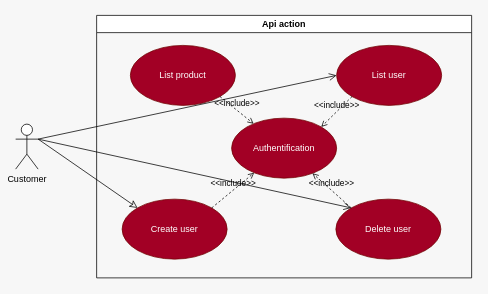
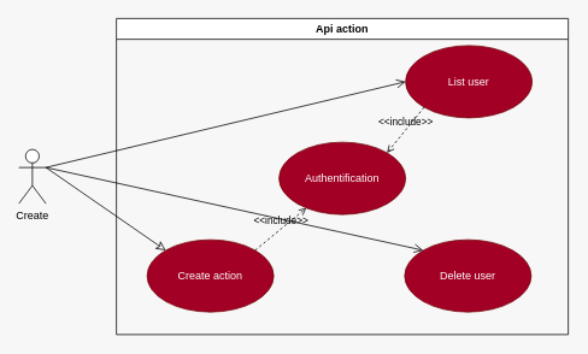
- <mxCell id="11" value="List product" style="ellipse;whiteSpace=wrap;html=1;fillColor=#a20025;fontColor=#ffffff;strokeColor=#6F0000;" parent="3" vertex="1"><mxGeometry x="45" y="40" width="140" height="80" as="geometry" /></mxCell>
- <mxCell id="9" value="List user" style="ellipse;whiteSpace=wrap;html=1;fillColor=#a20025;fontColor=#ffffff;strokeColor=#6F0000;" parent="3" vertex="1"><mxGeometry x="320" y="40" width="140" height="80" as="geometry" /></mxCell>
+ <mxCell id="9" value="List user" style="ellipse;whiteSpace=wrap;html=1;fillColor=#a20025;fontColor=#ffffff;strokeColor=#6F0000;" parent="3" vertex="1"><mxGeometry x="320" y="30" width="140" height="80" as="geometry" /></mxCell>
- <mxCell id="12" value="&amp;lt;&amp;lt;include&amp;gt;&amp;gt;" style="html=1;verticalAlign=bottom;labelBackgroundColor=none;endArrow=open;endFill=0;dashed=1;rounded=0;exitX=1;exitY=1;exitDx=0;exitDy=0;" parent="3" source="11" target="5" edge="1"><mxGeometry width="160" relative="1" as="geometry"><mxPoint x="193" y="53" as="sourcePoint" /><mxPoint x="172" y="6" as="targetPoint" /></mxGeometry></mxCell>
- <mxCell id="2" value="Customer" style="shape=umlActor;verticalLabelPosition=bottom;verticalAlign=top;html=1;" parent="1" vertex="1"><mxGeometry x="20" y="165" width="30" height="60" as="geometry" /></mxCell>
+ <mxCell id="2" value="Create" style="shape=umlActor;verticalLabelPosition=bottom;verticalAlign=top;html=1;" parent="1" vertex="1"><mxGeometry x="20" y="165" width="30" height="60" as="geometry" /></mxCell>
- <mxCell id="8" value="&amp;lt;&amp;lt;include&amp;gt;&amp;gt;" style="html=1;verticalAlign=bottom;labelBackgroundColor=none;endArrow=open;endFill=0;dashed=1;rounded=0;exitX=0;exitY=0;exitDx=0;exitDy=0;" parent="3" source="7" target="5" edge="1"><mxGeometry width="160" relative="1" as="geometry"><mxPoint x="463" y="252" as="sourcePoint" /><mxPoint x="442" y="205" as="targetPoint" /></mxGeometry></mxCell>
- <mxCell id="4" value="Create user" style="ellipse;whiteSpace=wrap;html=1;fillColor=#a20025;fontColor=#ffffff;strokeColor=#6F0000;" parent="3" vertex="1"><mxGeometry x="34" y="245" width="140" height="80" as="geometry" /></mxCell>
+ <mxCell id="4" value="Create action" style="ellipse;whiteSpace=wrap;html=1;fillColor=#a20025;fontColor=#ffffff;strokeColor=#6F0000;" parent="3" vertex="1"><mxGeometry x="34" y="245" width="140" height="80" as="geometry" /></mxCell>
